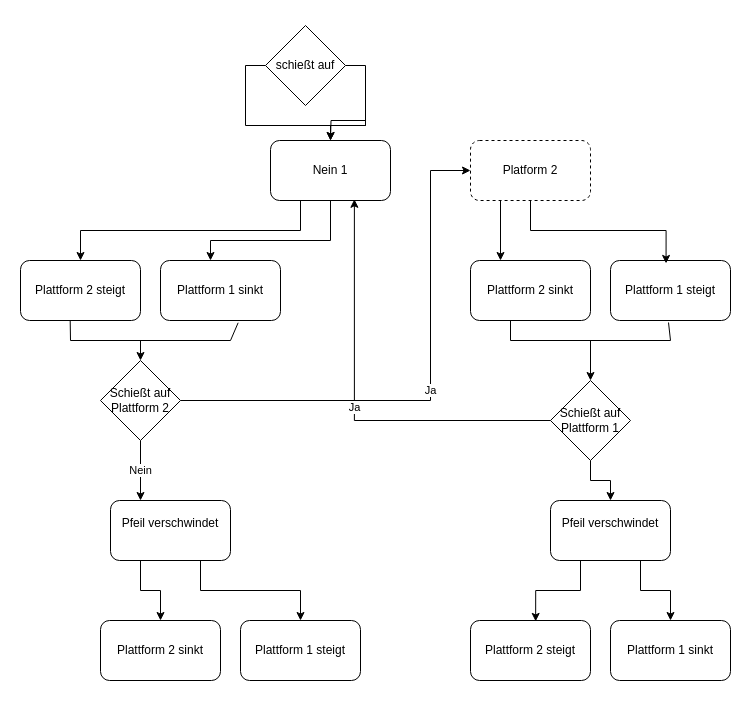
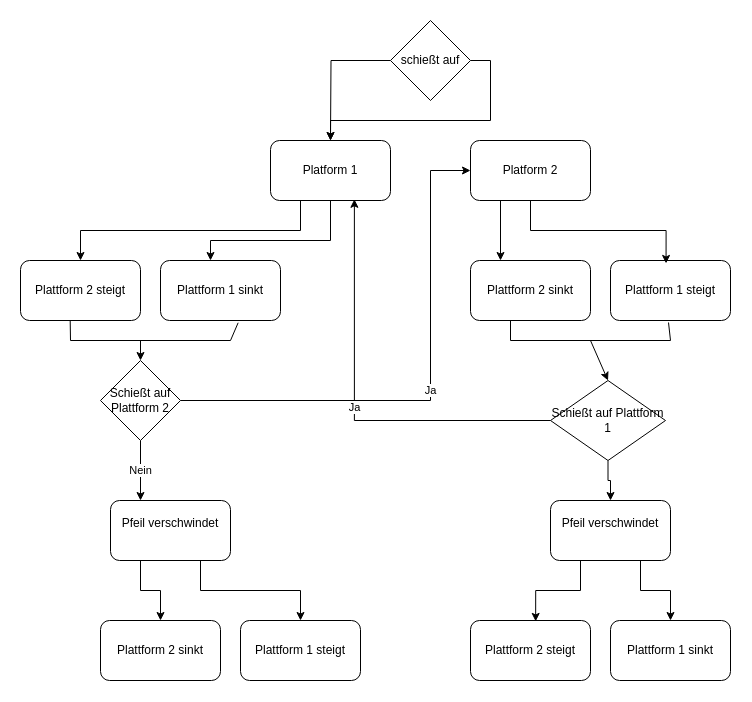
- <mxCell id="6" value="schießt auf" style="rhombus;whiteSpace=wrap;html=1;" vertex="1" parent="1"><mxGeometry x="265" y="25" width="80" height="80" as="geometry" /></mxCell>
+ <mxCell id="6" value="schießt auf" style="rhombus;whiteSpace=wrap;html=1;" vertex="1" parent="1"><mxGeometry x="390" y="20" width="80" height="80" as="geometry" /></mxCell>
- <mxCell id="9" value="Nein 1" style="rounded=1;whiteSpace=wrap;html=1;" vertex="1" parent="1"><mxGeometry x="270" y="140" width="120" height="60" as="geometry" /></mxCell>
+ <mxCell id="9" value="Platform 1" style="rounded=1;whiteSpace=wrap;html=1;" vertex="1" parent="1"><mxGeometry x="270" y="140" width="120" height="60" as="geometry" /></mxCell>
- <mxCell id="3" value="Platform 2" style="rounded=1;whiteSpace=wrap;html=1;dashed=1;" vertex="1" parent="1"><mxGeometry x="470" y="140" width="120" height="60" as="geometry" /></mxCell>
+ <mxCell id="3" value="Platform 2" style="rounded=1;whiteSpace=wrap;html=1;" vertex="1" parent="1"><mxGeometry x="470" y="140" width="120" height="60" as="geometry" /></mxCell>
- <mxCell id="26" value="Schießt auf Plattform 1" style="rhombus;whiteSpace=wrap;html=1;" vertex="1" parent="1"><mxGeometry x="550" y="380" width="80" height="80" as="geometry" /></mxCell>
+ <mxCell id="26" value="Schießt auf Plattform 1" style="rhombus;whiteSpace=wrap;html=1;" vertex="1" parent="1"><mxGeometry x="550" y="380" width="115" height="80" as="geometry" /></mxCell>
